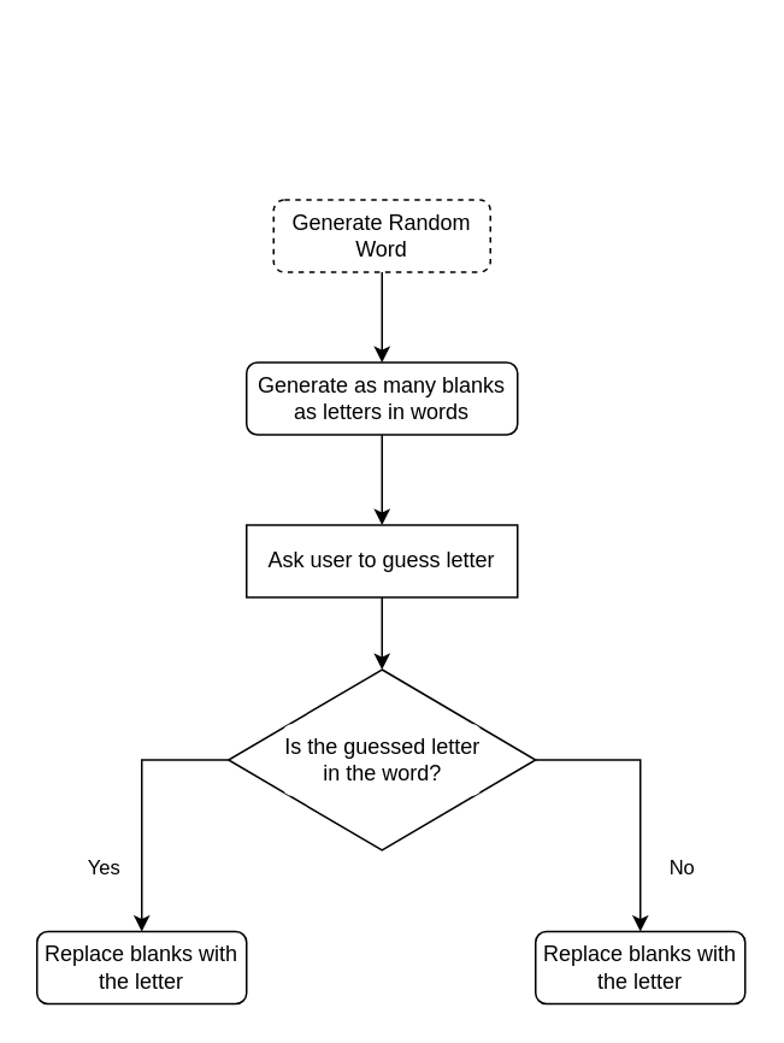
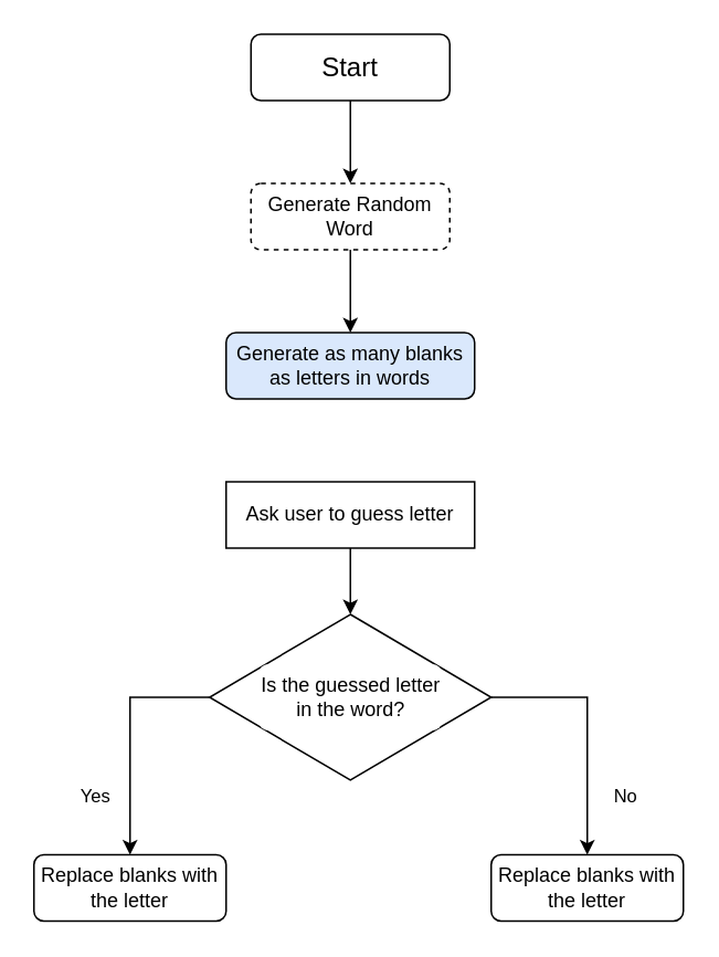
+ <mxCell id="3" value="&lt;font style=&quot;font-size: 16px&quot;&gt;Start&lt;/font&gt;" style="rounded=1;whiteSpace=wrap;html=1;fontSize=12;glass=0;strokeWidth=1;shadow=0;" parent="1" vertex="1"><mxGeometry x="151" y="20" width="120" height="40" as="geometry" /></mxCell>
+ <mxCell id="2" style="edgeStyle=orthogonalEdgeStyle;rounded=0;orthogonalLoop=1;jettySize=auto;html=1;exitX=0.5;exitY=1;exitDx=0;exitDy=0;entryX=0.5;entryY=0;entryDx=0;entryDy=0;" edge="1" parent="1" source="3" target="5"><mxGeometry relative="1" as="geometry" /></mxCell>
- <mxCell id="7" value="Generate as many blanks as letters in words" style="rounded=1;whiteSpace=wrap;html=1;fontSize=12;glass=0;strokeWidth=1;shadow=0;" vertex="1" parent="1"><mxGeometry x="136" y="200" width="150" height="40" as="geometry" /></mxCell>
+ <mxCell id="7" value="Generate as many blanks as letters in words" style="rounded=1;whiteSpace=wrap;html=1;fontSize=12;glass=0;strokeWidth=1;shadow=0;fillColor=#dae8fc;" vertex="1" parent="1"><mxGeometry x="136" y="200" width="150" height="40" as="geometry" /></mxCell>
- <mxCell id="6" style="edgeStyle=orthogonalEdgeStyle;rounded=0;orthogonalLoop=1;jettySize=auto;html=1;exitX=0.5;exitY=1;exitDx=0;exitDy=0;" edge="1" parent="1" source="7" target="9"><mxGeometry relative="1" as="geometry" /></mxCell>
